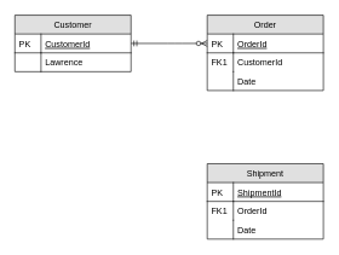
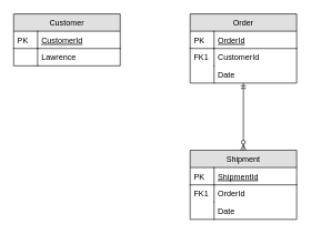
- <mxCell id="14" value="" style="edgeStyle=orthogonalEdgeStyle;endArrow=ERzeroToMany;startArrow=ERmandOne;shadow=0;strokeWidth=1;" parent="1" source="2" target="7" edge="1"><mxGeometry width="100" height="100" relative="1" as="geometry"><mxPoint x="170" y="290" as="sourcePoint" /><mxPoint x="270" y="190" as="targetPoint" /><Array as="points"><mxPoint x="240" y="59" /><mxPoint x="240" y="59" /></Array></mxGeometry></mxCell>
+ <mxCell id="22" value="" style="edgeStyle=orthogonalEdgeStyle;endArrow=ERzeroToMany;startArrow=ERmandOne;shadow=0;strokeWidth=1;" parent="1" source="7" target="15" edge="1"><mxGeometry width="100" height="100" relative="1" as="geometry"><mxPoint x="295" y="89" as="sourcePoint" /><mxPoint x="215" y="76" as="targetPoint" /></mxGeometry></mxCell>
